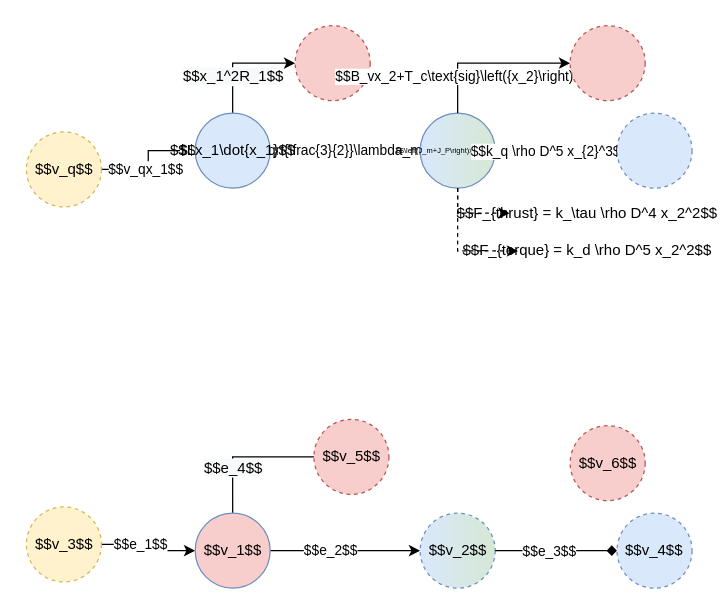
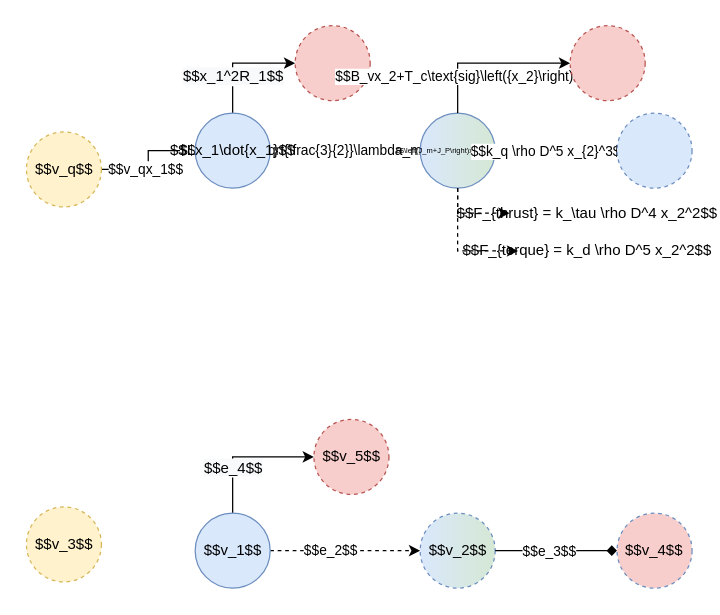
- <mxCell id="18" style="edgeStyle=orthogonalEdgeStyle;rounded=0;orthogonalLoop=1;jettySize=auto;html=1;exitX=0.5;exitY=0;exitDx=0;exitDy=0;entryX=0;entryY=0.5;entryDx=0;entryDy=0;labelPosition=center;verticalLabelPosition=middle;align=center;verticalAlign=middle;labelBackgroundColor=none;endArrow=none;" parent="1" source="22" target="23" edge="1"><mxGeometry relative="1" as="geometry" /></mxCell>
+ <mxCell id="18" style="edgeStyle=orthogonalEdgeStyle;rounded=0;orthogonalLoop=1;jettySize=auto;html=1;exitX=0.5;exitY=0;exitDx=0;exitDy=0;entryX=0;entryY=0.5;entryDx=0;entryDy=0;labelPosition=center;verticalLabelPosition=middle;align=center;verticalAlign=middle;labelBackgroundColor=none;" parent="1" source="22" target="23" edge="1"><mxGeometry relative="1" as="geometry" /></mxCell>
- <mxCell id="25" value="$$v_6$$" style="ellipse;whiteSpace=wrap;html=1;aspect=fixed;dashed=1;fillColor=#f8cecc;strokeColor=#b85450;" parent="1" vertex="1"><mxGeometry x="455.64" y="340" width="60" height="60" as="geometry" /></mxCell>
- <mxCell id="15" style="edgeStyle=orthogonalEdgeStyle;rounded=0;orthogonalLoop=1;jettySize=auto;html=1;exitX=1;exitY=0.5;exitDx=0;exitDy=0;entryX=0;entryY=0.5;entryDx=0;entryDy=0;labelBackgroundColor=none;" parent="1" source="17" target="22" edge="1"><mxGeometry relative="1" as="geometry" /></mxCell>
- <mxCell id="16" value="$$e_1$$" style="edgeLabel;html=1;align=center;verticalAlign=middle;resizable=0;points=[];" parent="15" vertex="1" connectable="0"><mxGeometry x="-0.233" y="1" relative="1" as="geometry"><mxPoint as="offset" /></mxGeometry></mxCell>
- <mxCell id="22" value="$$v_1$$" style="ellipse;whiteSpace=wrap;html=1;aspect=fixed;fillColor=#f8cecc;strokeColor=#6c8ebf;" parent="1" vertex="1"><mxGeometry x="155.64" y="410" width="60" height="60" as="geometry" /></mxCell>
+ <mxCell id="22" value="$$v_1$$" style="ellipse;whiteSpace=wrap;html=1;aspect=fixed;fillColor=#dae8fc;strokeColor=#6c8ebf;" parent="1" vertex="1"><mxGeometry x="155.64" y="410" width="60" height="60" as="geometry" /></mxCell>
- <mxCell id="20" style="edgeStyle=orthogonalEdgeStyle;rounded=0;orthogonalLoop=1;jettySize=auto;html=1;exitX=1;exitY=0.5;exitDx=0;exitDy=0;entryX=0;entryY=0.5;entryDx=0;entryDy=0;labelBackgroundColor=none;" parent="1" source="22" target="24" edge="1"><mxGeometry relative="1" as="geometry" /></mxCell>
+ <mxCell id="20" style="edgeStyle=orthogonalEdgeStyle;rounded=0;orthogonalLoop=1;jettySize=auto;html=1;exitX=1;exitY=0.5;exitDx=0;exitDy=0;entryX=0;entryY=0.5;entryDx=0;entryDy=0;labelBackgroundColor=none;dashed=1;" parent="1" source="22" target="24" edge="1"><mxGeometry relative="1" as="geometry" /></mxCell>
- <mxCell id="33" value="$$v_4$$" style="ellipse;whiteSpace=wrap;html=1;aspect=fixed;dashed=1;fillColor=#dae8fc;strokeColor=#6c8ebf;" parent="1" vertex="1"><mxGeometry x="493.14" y="410" width="60" height="60" as="geometry" /></mxCell>
+ <mxCell id="33" value="$$v_4$$" style="ellipse;whiteSpace=wrap;html=1;aspect=fixed;dashed=1;fillColor=#f8cecc;strokeColor=#6c8ebf;" parent="1" vertex="1"><mxGeometry x="493.14" y="410" width="60" height="60" as="geometry" /></mxCell>
